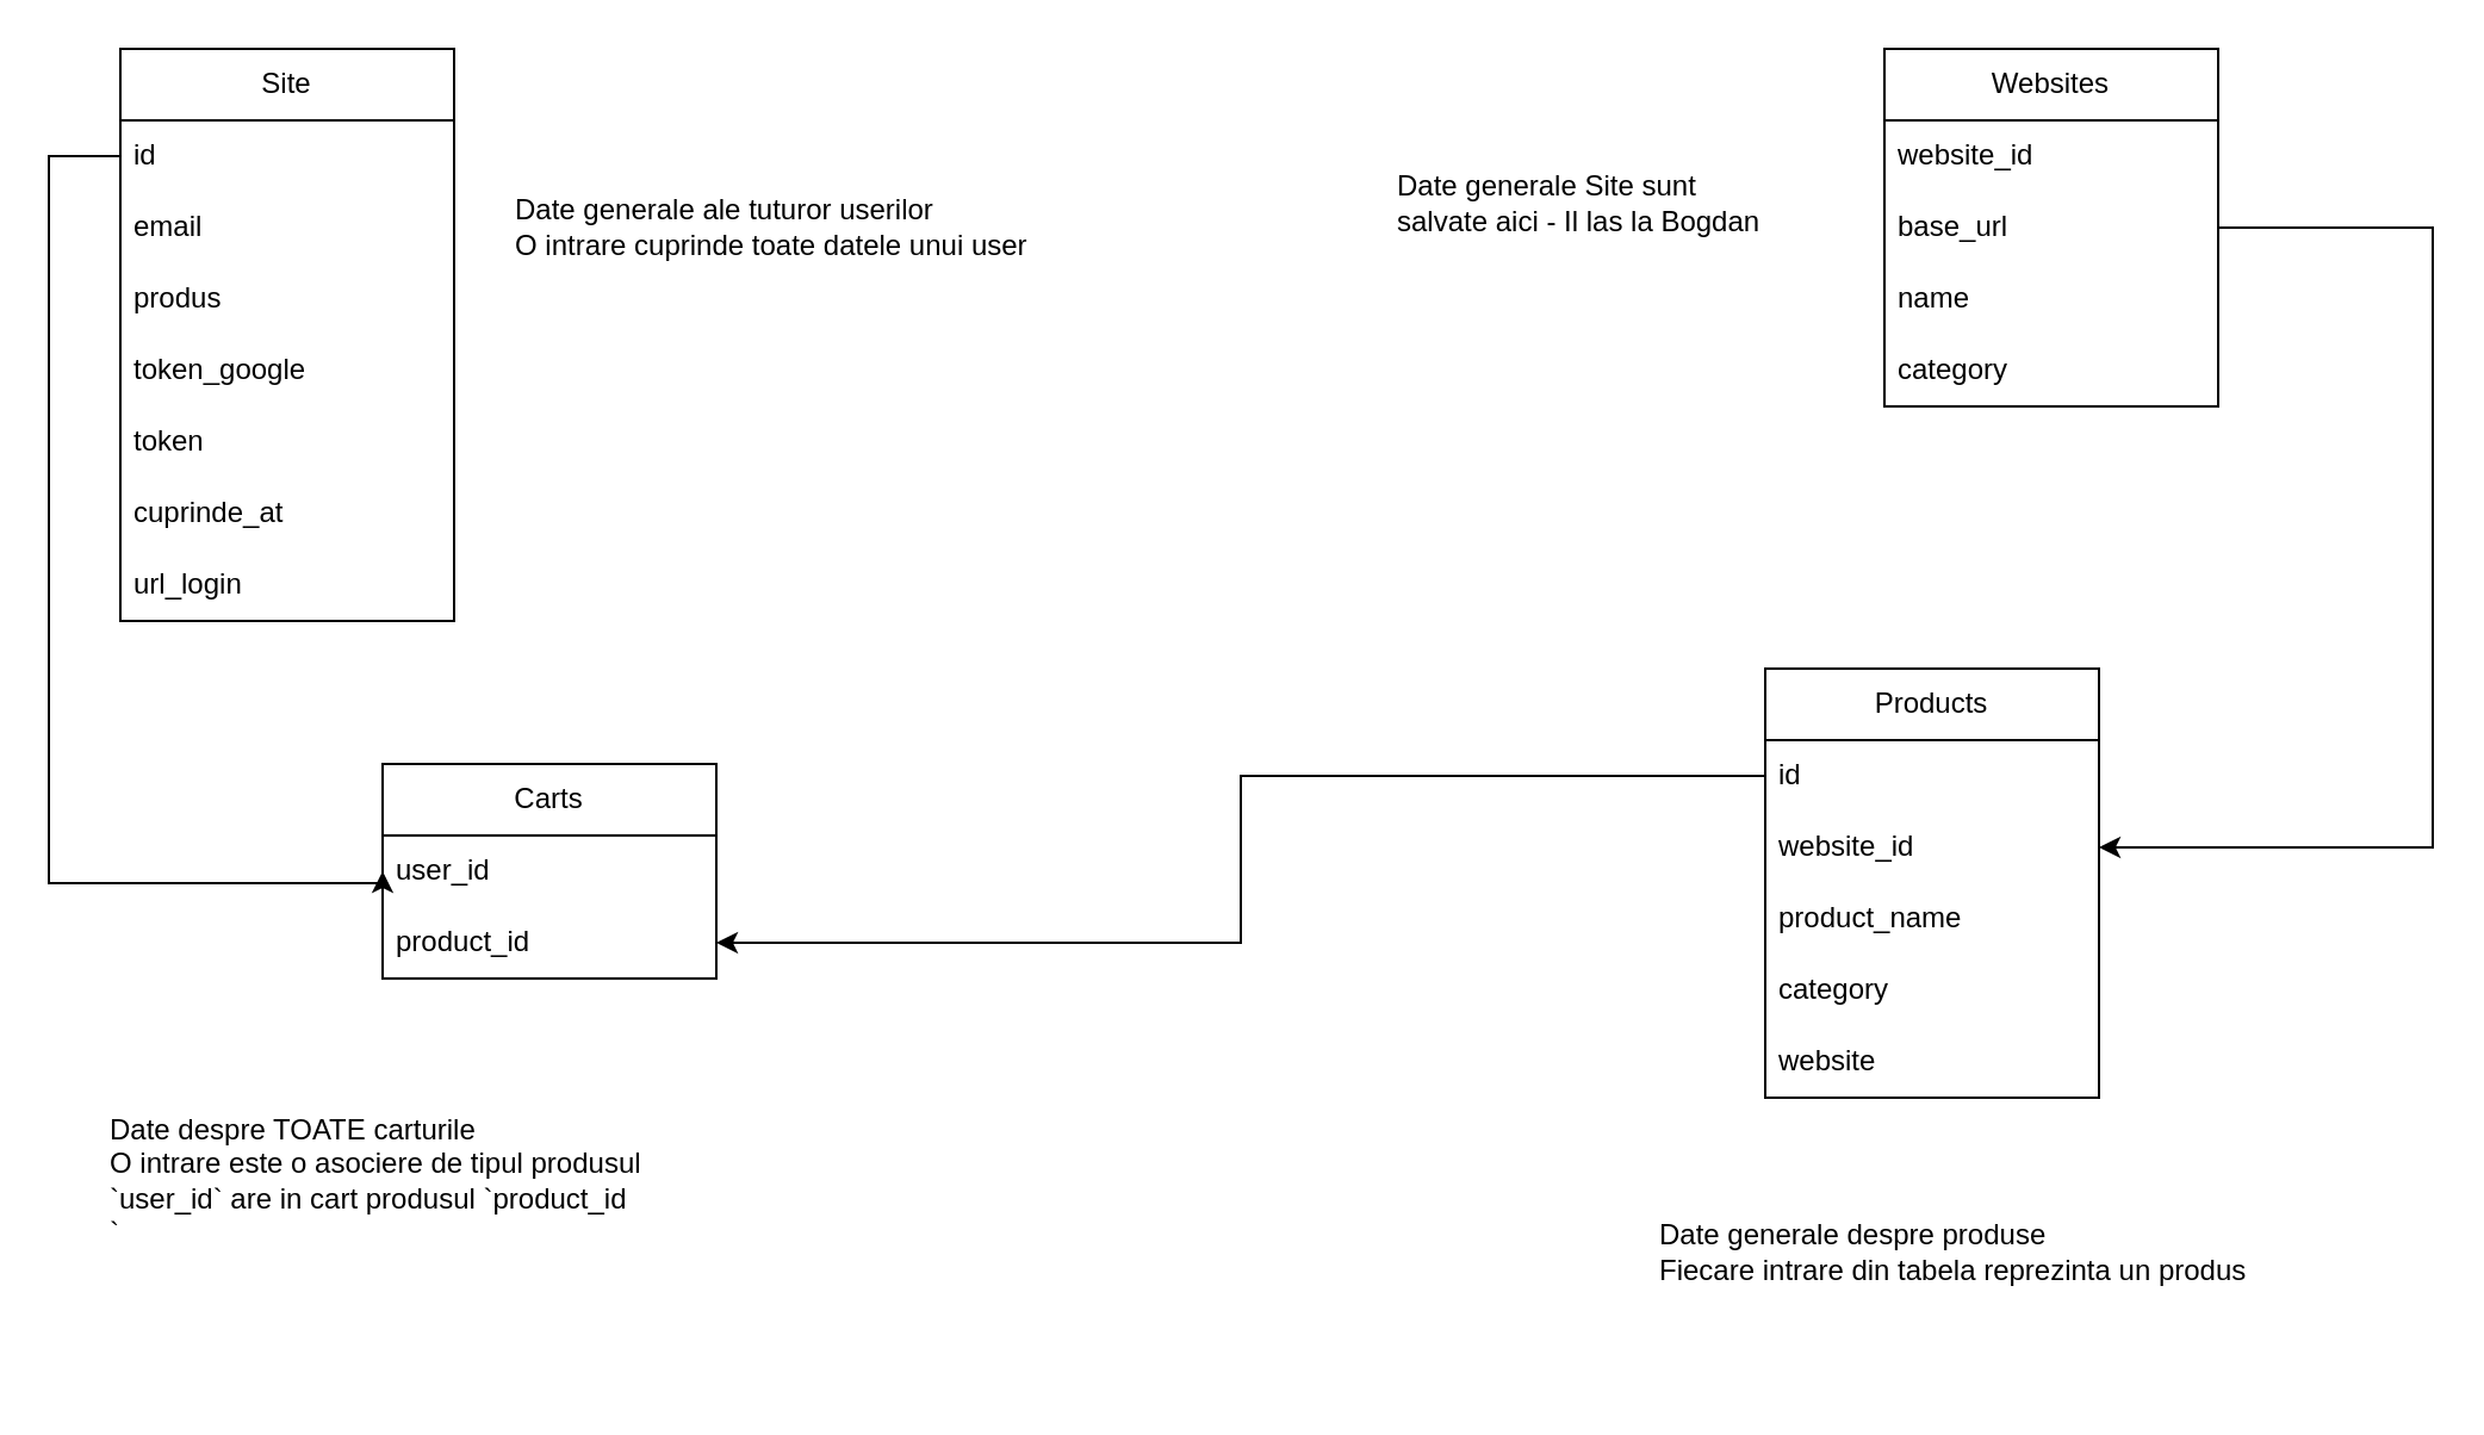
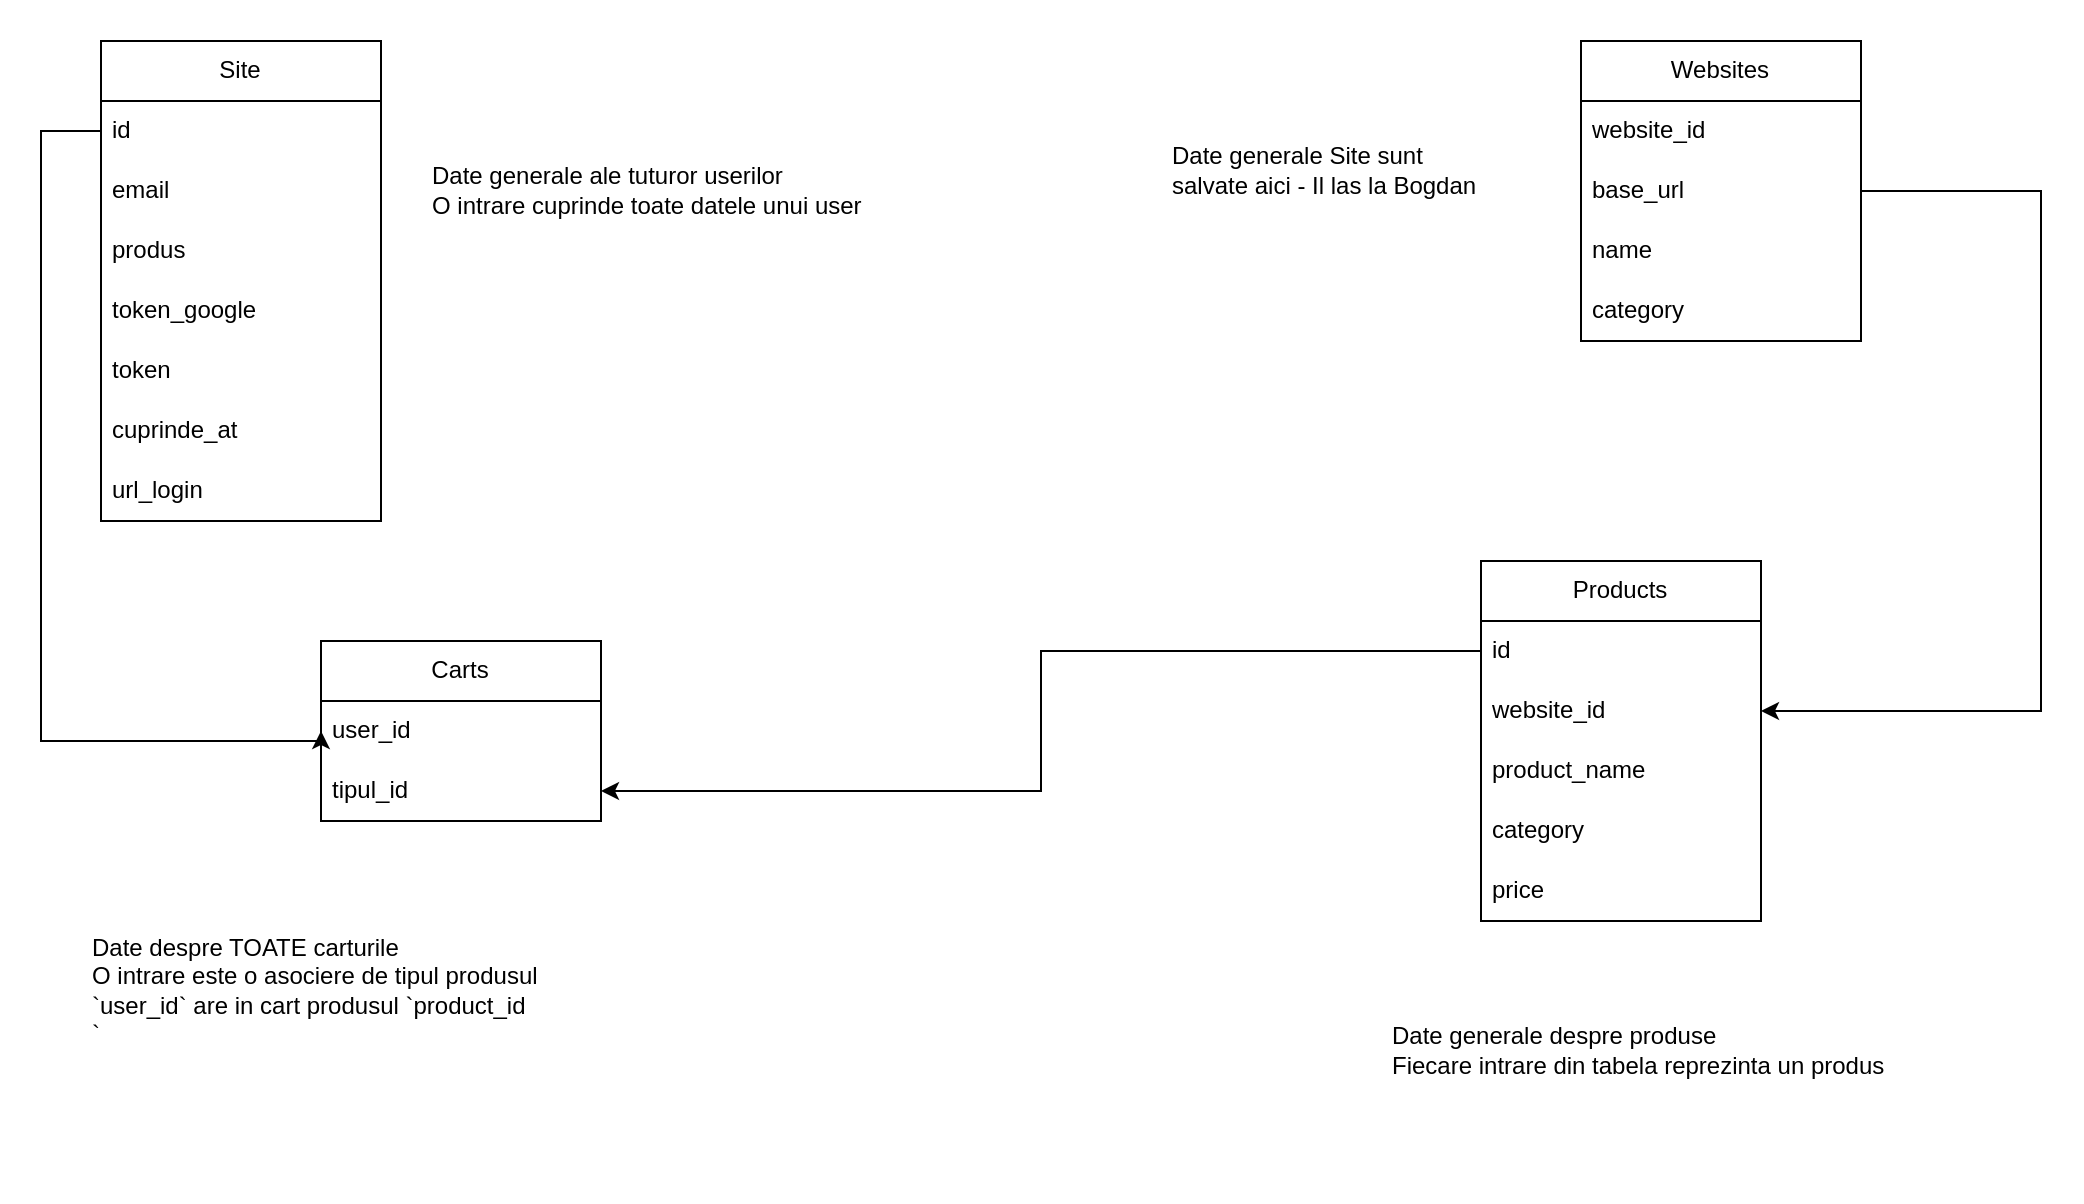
- <mxCell id="17" value="product_id" style="text;strokeColor=none;fillColor=none;align=left;verticalAlign=middle;spacingLeft=4;spacingRight=4;overflow=hidden;points=[[0,0.5],[1,0.5]];portConstraint=eastwest;rotatable=0;whiteSpace=wrap;html=1;" parent="15" vertex="1"><mxGeometry y="60" width="140" height="30" as="geometry" /></mxCell>
+ <mxCell id="17" value="tipul_id" style="text;strokeColor=none;fillColor=none;align=left;verticalAlign=middle;spacingLeft=4;spacingRight=4;overflow=hidden;points=[[0,0.5],[1,0.5]];portConstraint=eastwest;rotatable=0;whiteSpace=wrap;html=1;" parent="15" vertex="1"><mxGeometry y="60" width="140" height="30" as="geometry" /></mxCell>
- <mxCell id="23" value="website" style="text;strokeColor=none;fillColor=none;align=left;verticalAlign=middle;spacingLeft=4;spacingRight=4;overflow=hidden;points=[[0,0.5],[1,0.5]];portConstraint=eastwest;rotatable=0;whiteSpace=wrap;html=1;" parent="18" vertex="1"><mxGeometry y="150" width="140" height="30" as="geometry" /></mxCell>
+ <mxCell id="23" value="price" style="text;strokeColor=none;fillColor=none;align=left;verticalAlign=middle;spacingLeft=4;spacingRight=4;overflow=hidden;points=[[0,0.5],[1,0.5]];portConstraint=eastwest;rotatable=0;whiteSpace=wrap;html=1;" parent="18" vertex="1"><mxGeometry y="150" width="140" height="30" as="geometry" /></mxCell>
